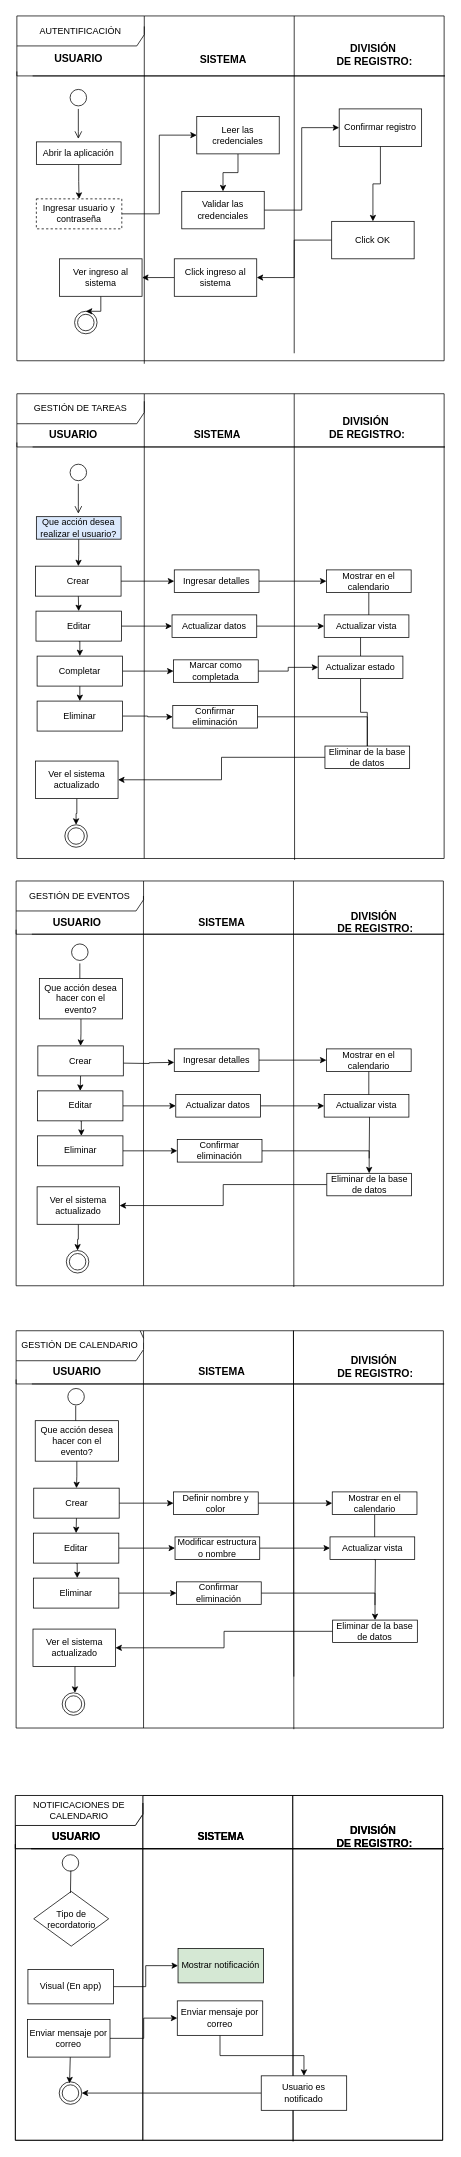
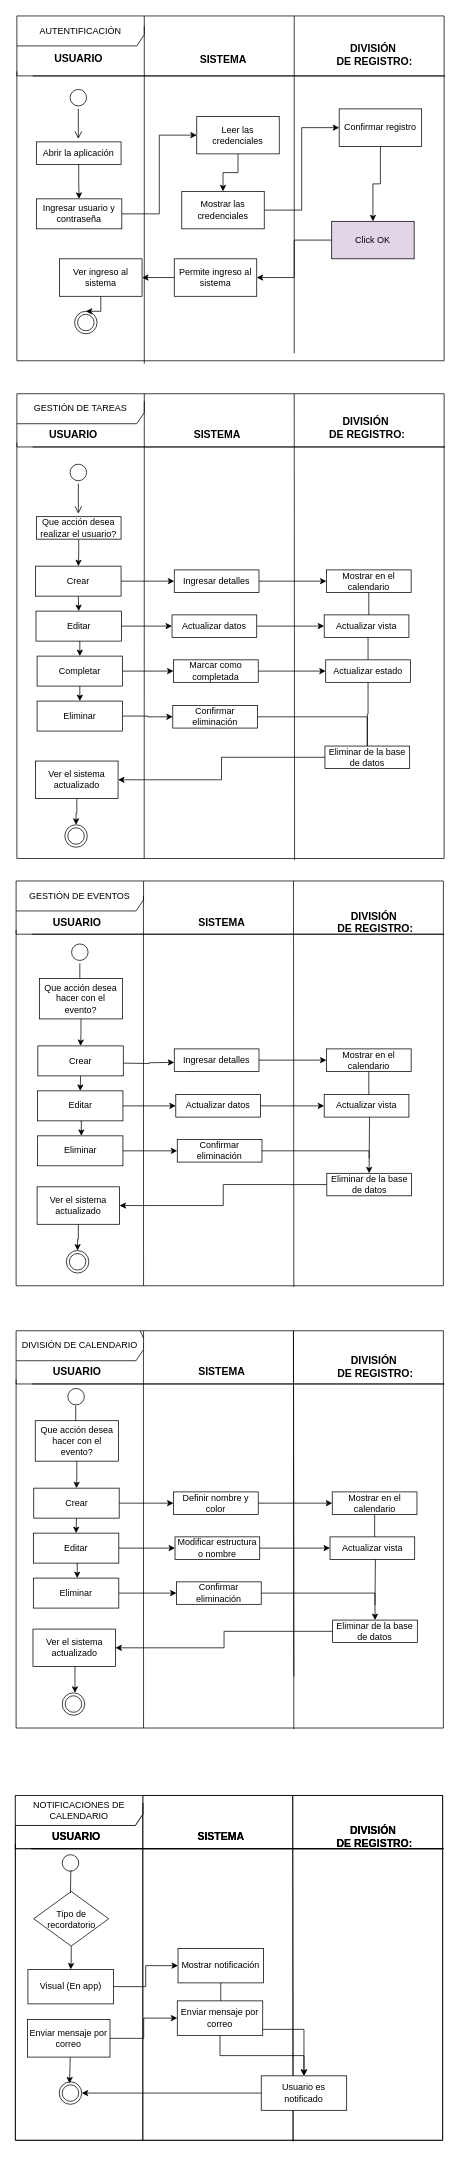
- <mxCell id="15" value="Validar las credenciales" style="html=1;whiteSpace=wrap;" parent="1" vertex="1"><mxGeometry x="242" y="254" width="110" height="50" as="geometry" /></mxCell>
+ <mxCell id="15" value="Mostrar las credenciales" style="html=1;whiteSpace=wrap;" parent="1" vertex="1"><mxGeometry x="242" y="254" width="110" height="50" as="geometry" /></mxCell>
- <mxCell id="11" value="Ingresar usuario y contraseña" style="html=1;whiteSpace=wrap;dashed=1;" parent="1" vertex="1"><mxGeometry x="48" y="264" width="114" height="40" as="geometry" /></mxCell>
+ <mxCell id="11" value="Ingresar usuario y contraseña" style="html=1;whiteSpace=wrap;" parent="1" vertex="1"><mxGeometry x="48" y="264" width="114" height="40" as="geometry" /></mxCell>
- <mxCell id="21" value="Click OK" style="html=1;whiteSpace=wrap;" parent="1" vertex="1"><mxGeometry x="442" y="294" width="110" height="50" as="geometry" /></mxCell>
+ <mxCell id="21" value="Click OK" style="html=1;whiteSpace=wrap;fillColor=#e1d5e7;" parent="1" vertex="1"><mxGeometry x="442" y="294" width="110" height="50" as="geometry" /></mxCell>
- <mxCell id="24" value="Click ingreso al sistema" style="html=1;whiteSpace=wrap;" parent="1" vertex="1"><mxGeometry x="232" y="344" width="110" height="50" as="geometry" /></mxCell>
+ <mxCell id="24" value="Permite ingreso al sistema" style="html=1;whiteSpace=wrap;" parent="1" vertex="1"><mxGeometry x="232" y="344" width="110" height="50" as="geometry" /></mxCell>
- <mxCell id="39" value="Que acción desea realizar el usuario?" style="html=1;whiteSpace=wrap;fillColor=#dae8fc;" parent="1" vertex="1"><mxGeometry x="48" y="688" width="113" height="30" as="geometry" /></mxCell>
+ <mxCell id="39" value="Que acción desea realizar el usuario?" style="html=1;whiteSpace=wrap;" parent="1" vertex="1"><mxGeometry x="48" y="688" width="113" height="30" as="geometry" /></mxCell>
- <mxCell id="66" value="Actualizar estado" style="html=1;whiteSpace=wrap;" parent="1" vertex="1"><mxGeometry x="424" y="874" width="113" height="30" as="geometry" /></mxCell>
+ <mxCell id="66" value="Actualizar estado" style="html=1;whiteSpace=wrap;" parent="1" vertex="1"><mxGeometry x="434" y="879" width="113" height="30" as="geometry" /></mxCell>
- <mxCell id="107" value="GESTIÓN DE CALENDARIO" style="shape=umlFrame;whiteSpace=wrap;html=1;pointerEvents=0;width=170;height=40;" parent="1" vertex="1"><mxGeometry x="21" y="1774" width="570" height="530" as="geometry" /></mxCell>
+ <mxCell id="107" value="DIVISIÓN DE CALENDARIO" style="shape=umlFrame;whiteSpace=wrap;html=1;pointerEvents=0;width=170;height=40;" parent="1" vertex="1"><mxGeometry x="21" y="1774" width="570" height="530" as="geometry" /></mxCell>
+ <mxCell id="157" value="" style="edgeStyle=orthogonalEdgeStyle;rounded=0;orthogonalLoop=1;jettySize=auto;html=1;" edge="1" parent="1" source="158" target="156"><mxGeometry relative="1" as="geometry" /></mxCell>
- <mxCell id="160" value="Mostrar notificación" style="html=1;whiteSpace=wrap;fillColor=#d5e8d4;" vertex="1" parent="1"><mxGeometry x="237" y="2598" width="114" height="46" as="geometry" /></mxCell>
+ <mxCell id="160" value="Mostrar notificación" style="html=1;whiteSpace=wrap;" vertex="1" parent="1"><mxGeometry x="237" y="2598" width="114" height="46" as="geometry" /></mxCell>
+ <mxCell id="159" style="edgeStyle=orthogonalEdgeStyle;rounded=0;orthogonalLoop=1;jettySize=auto;html=1;" edge="1" parent="1" source="160" target="164"><mxGeometry relative="1" as="geometry" /></mxCell>
